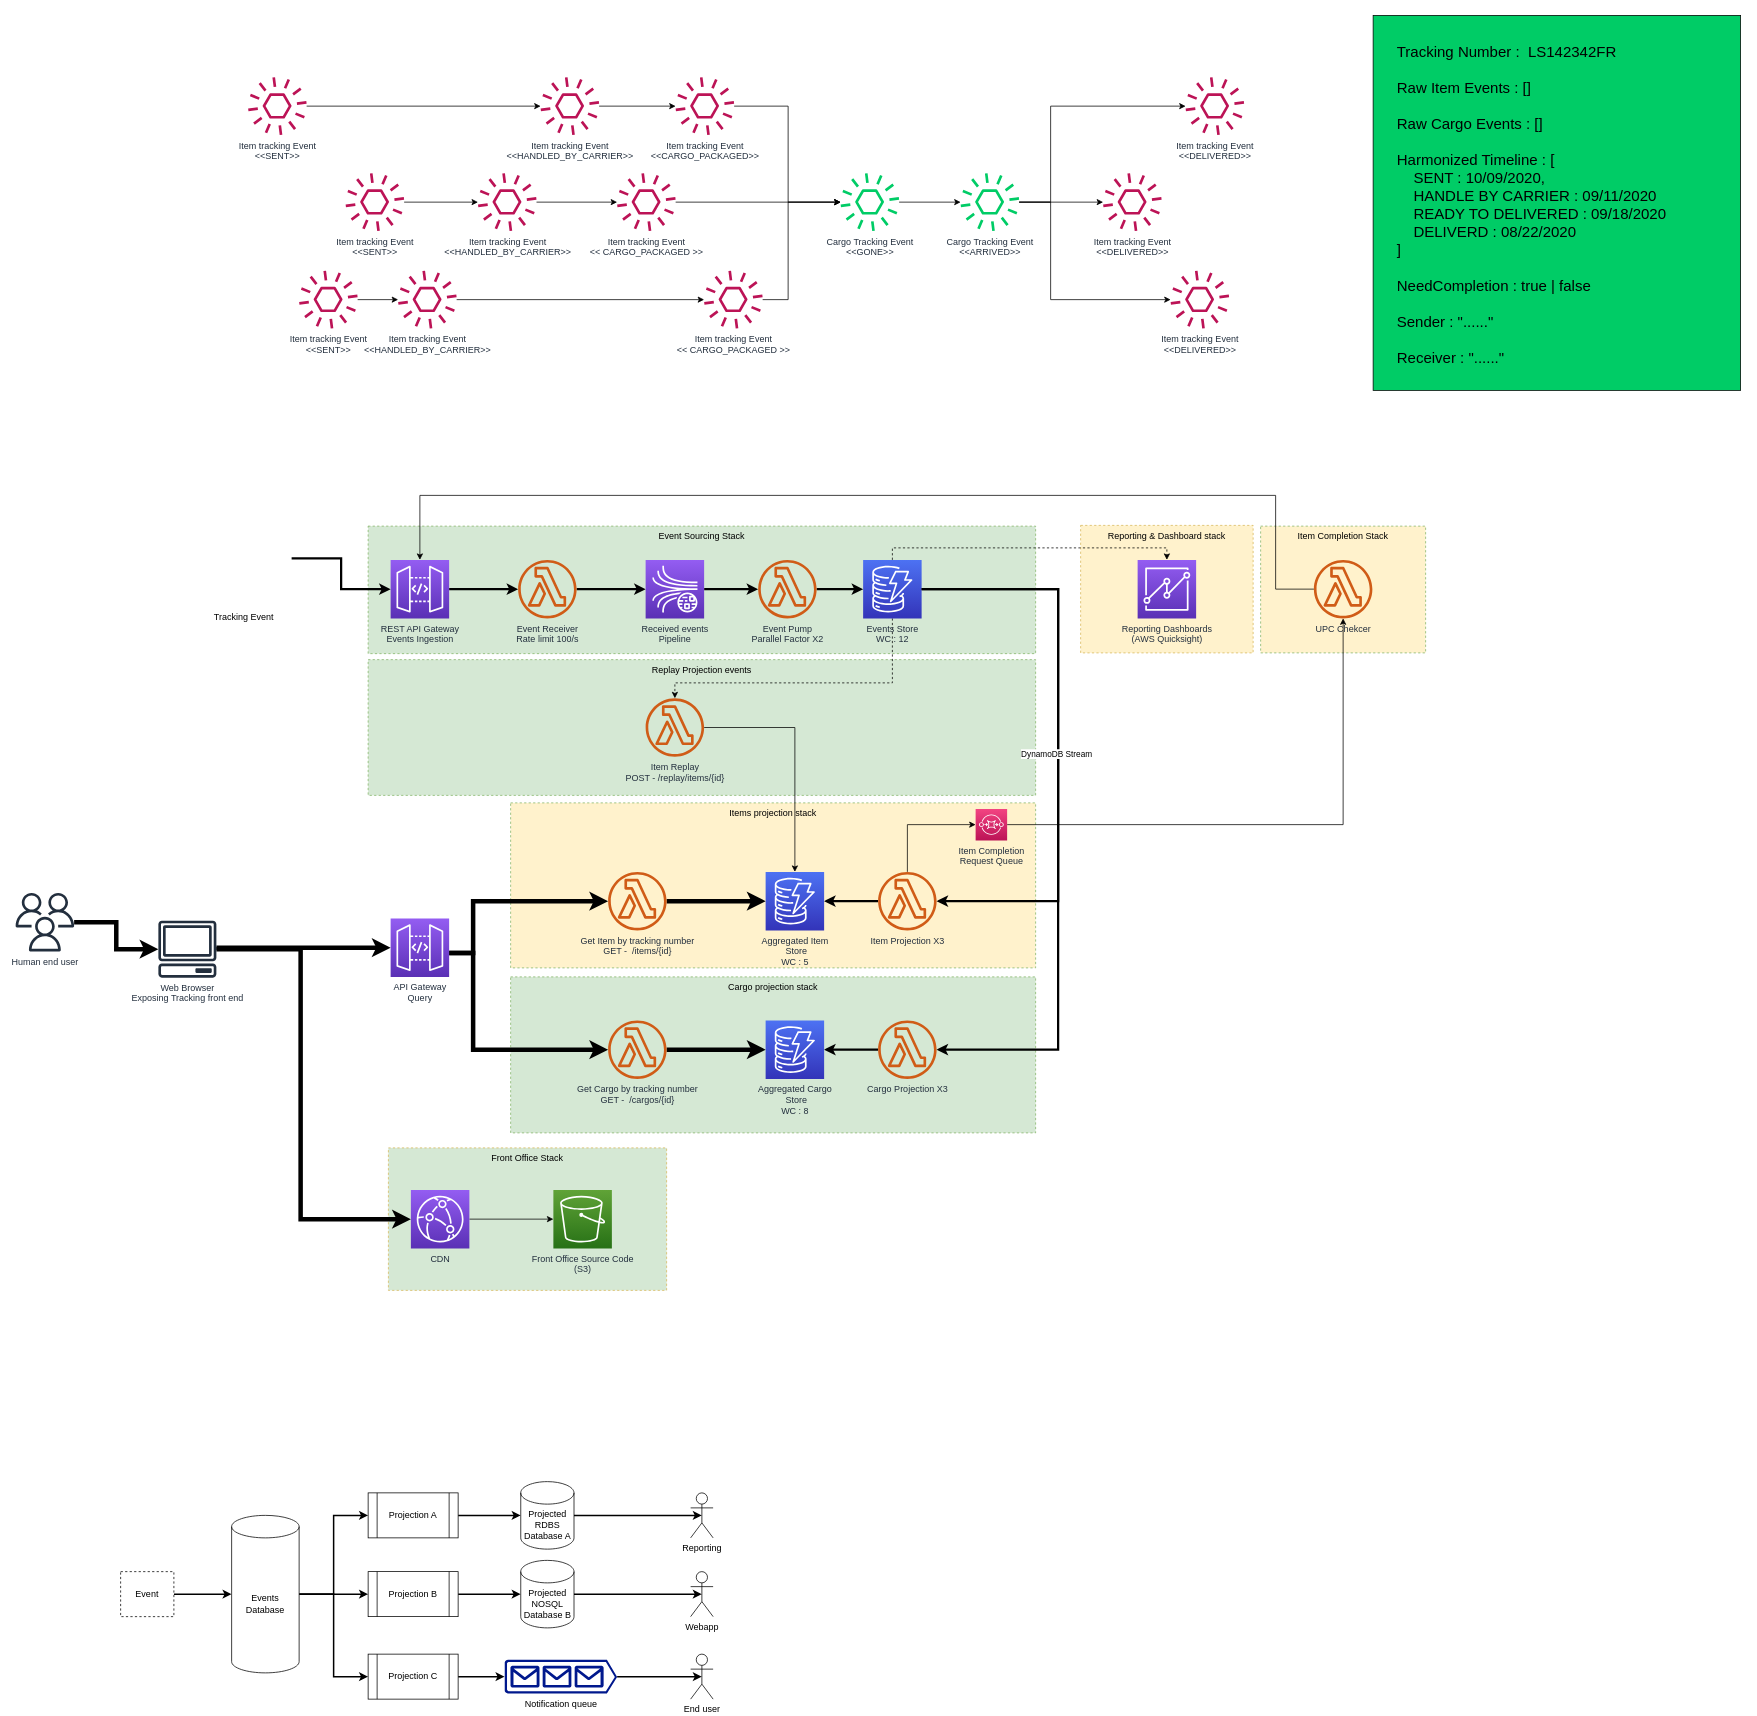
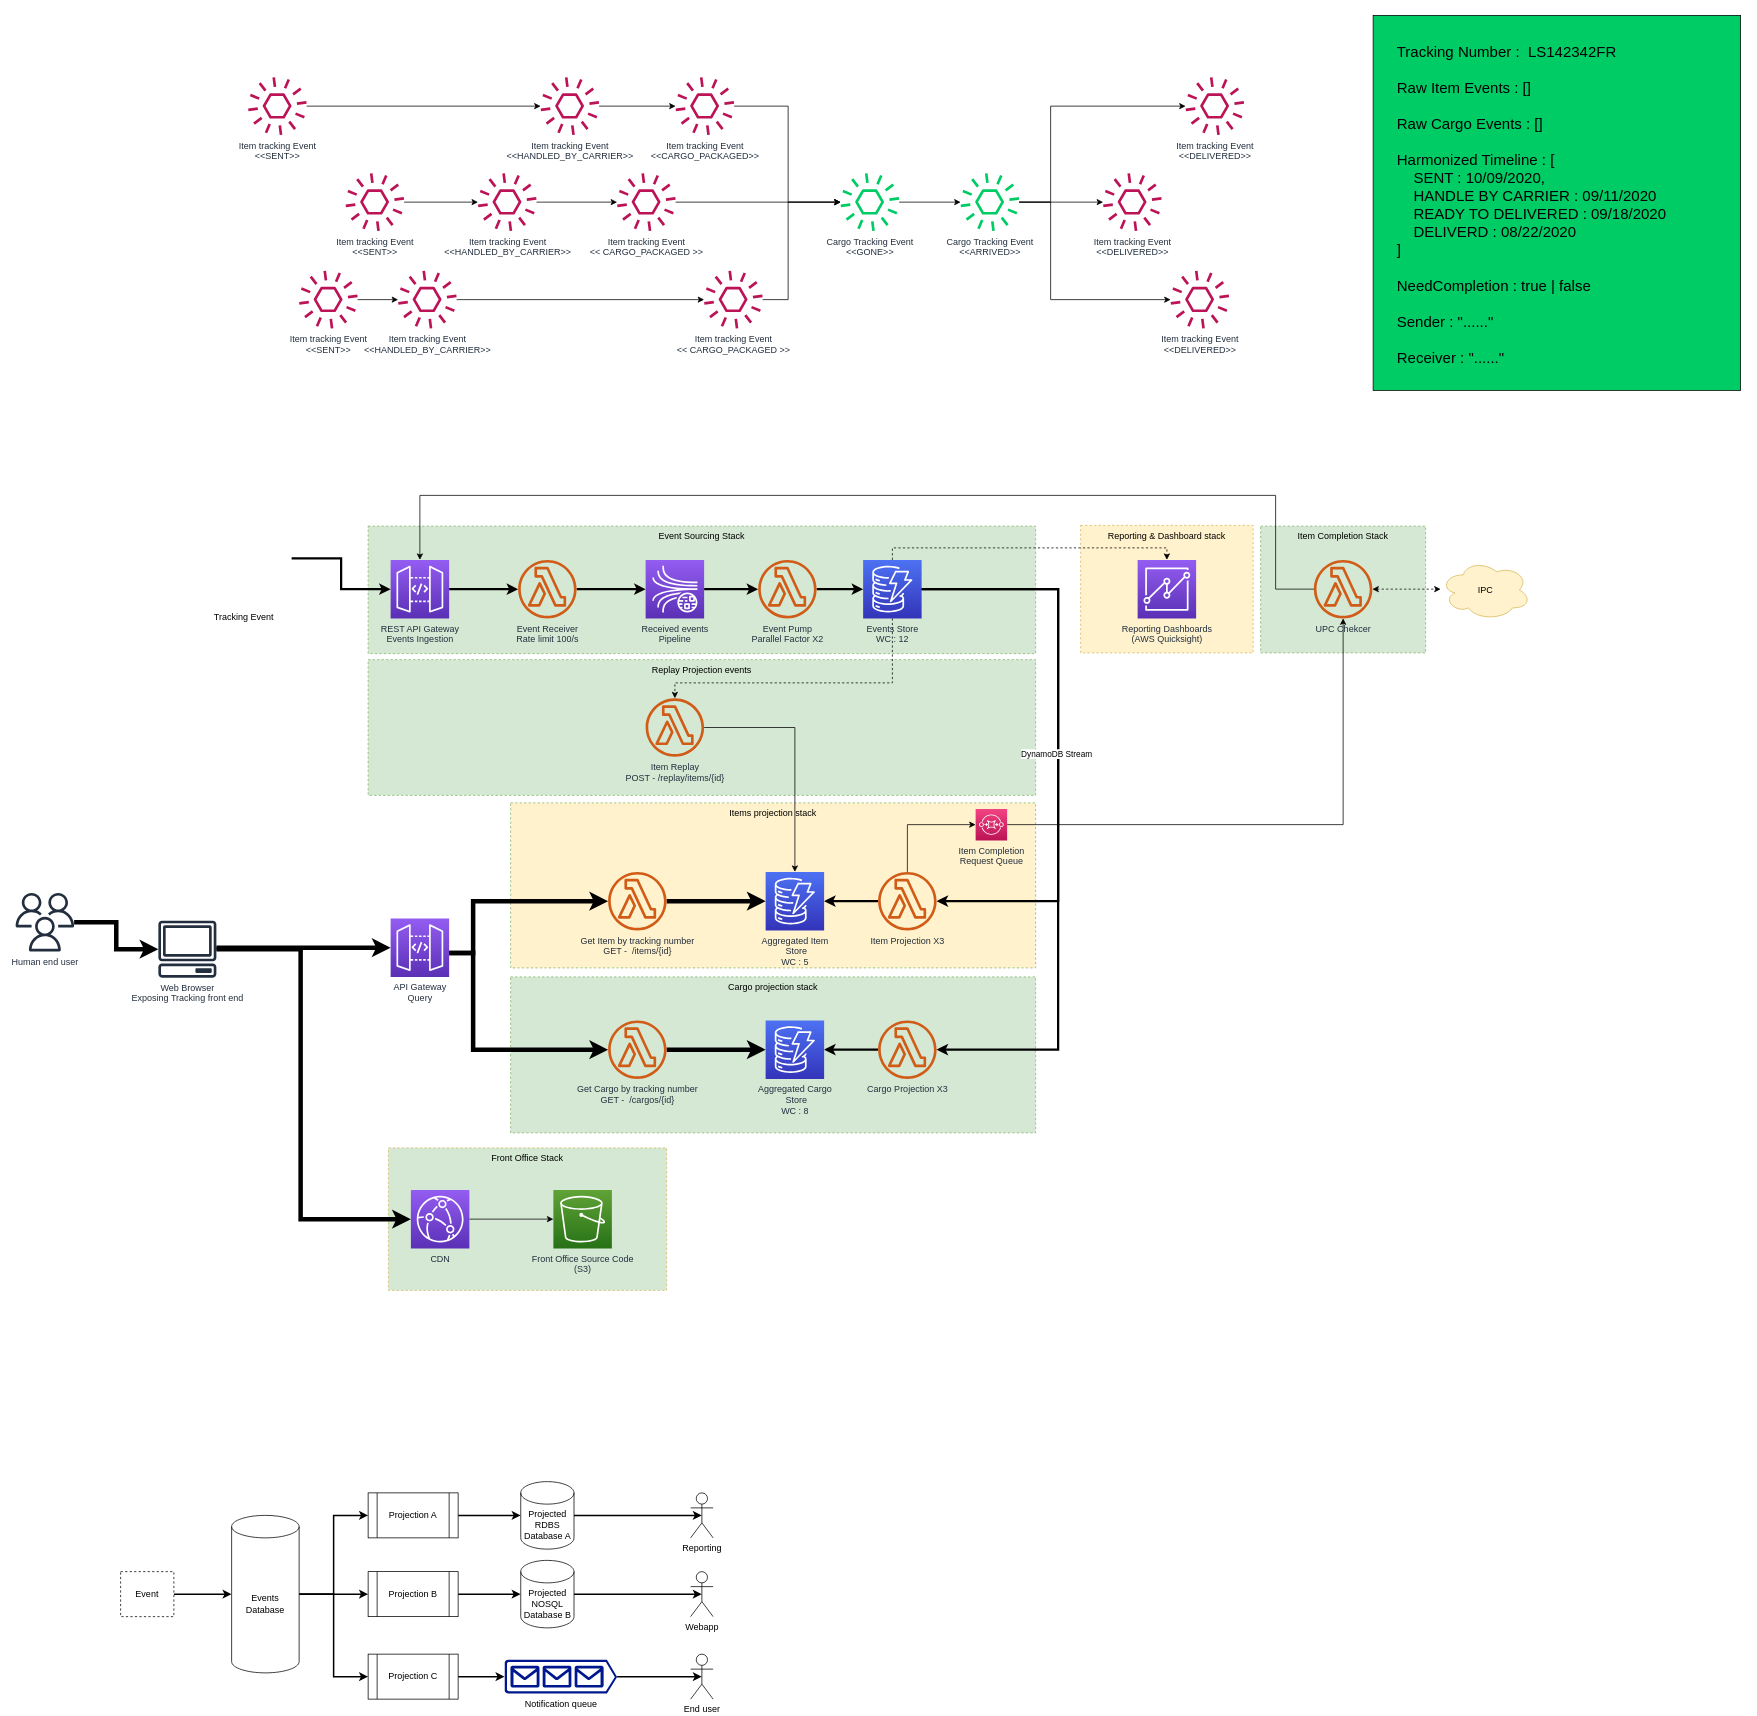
- <mxCell id="45" value="Item Completion Stack" style="fillColor=#fff2cc;strokeColor=#82b366;dashed=1;verticalAlign=top;fontStyle=0;" parent="1" vertex="1"><mxGeometry x="1680" y="701" width="220" height="169" as="geometry" /></mxCell>
+ <mxCell id="45" value="Item Completion Stack" style="fillColor=#d5e8d4;strokeColor=#82b366;dashed=1;verticalAlign=top;fontStyle=0;" parent="1" vertex="1"><mxGeometry x="1680" y="701" width="220" height="169" as="geometry" /></mxCell>
+ <mxCell id="46" style="edgeStyle=orthogonalEdgeStyle;rounded=0;orthogonalLoop=1;jettySize=auto;html=1;startArrow=classic;startFill=1;dashed=1;" parent="1" source="47" target="48" edge="1"><mxGeometry relative="1" as="geometry"><Array as="points"><mxPoint x="1870" y="785" /><mxPoint x="1870" y="785" /></Array></mxGeometry></mxCell>
+ <mxCell id="48" value="IPC" style="ellipse;shape=cloud;whiteSpace=wrap;html=1;shadow=0;fillColor=#fff2cc;strokeColor=#d6b656;" parent="1" vertex="1"><mxGeometry x="1920" y="746" width="120" height="80" as="geometry" /></mxCell>
